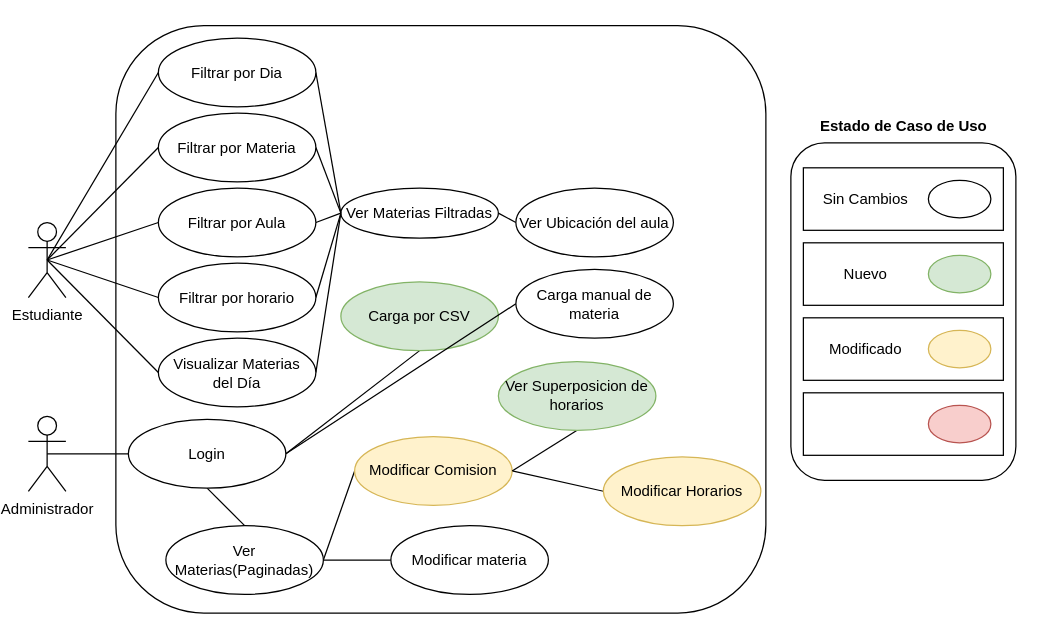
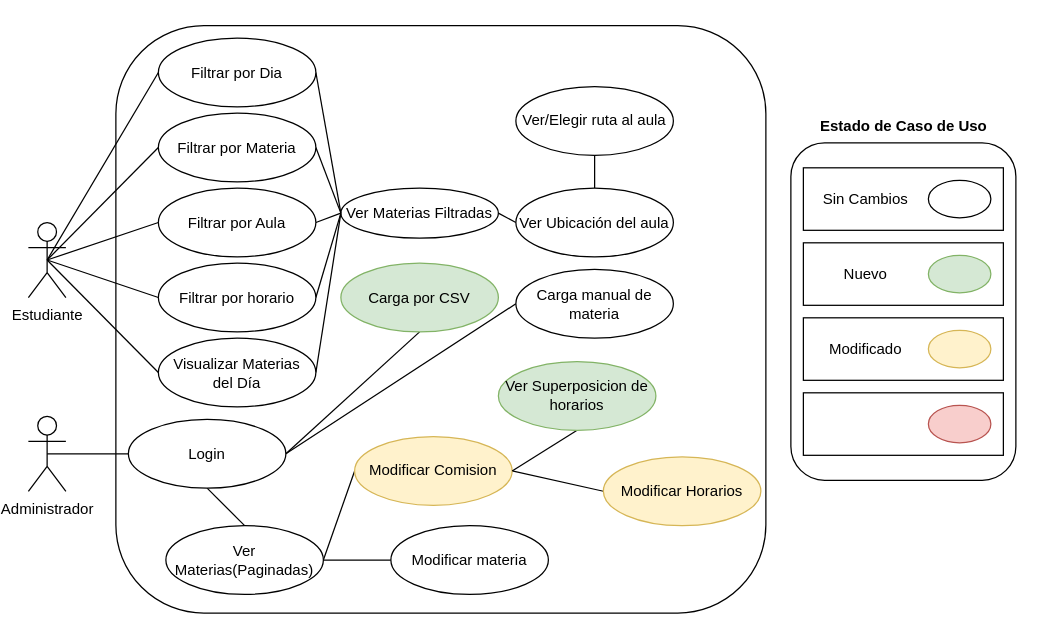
+ <mxCell id="46" value="Ver/Elegir ruta al aula" style="ellipse;whiteSpace=wrap;html=1;" parent="1" vertex="1"><mxGeometry x="410" y="68.75" width="126" height="55" as="geometry" /></mxCell>
+ <mxCell id="25" style="edgeStyle=none;rounded=0;orthogonalLoop=1;jettySize=auto;html=1;exitX=0.5;exitY=0;exitDx=0;exitDy=0;entryX=0.5;entryY=1;entryDx=0;entryDy=0;endArrow=none;endFill=0;" parent="1" source="26" target="46" edge="1"><mxGeometry relative="1" as="geometry" /></mxCell>
- <mxCell id="40" value="Carga por CSV" style="ellipse;whiteSpace=wrap;html=1;fillColor=#d5e8d4;strokeColor=#82b366;" parent="1" vertex="1"><mxGeometry x="270" y="225" width="126" height="55" as="geometry" /></mxCell>
+ <mxCell id="40" value="Carga por CSV" style="ellipse;whiteSpace=wrap;html=1;fillColor=#d5e8d4;strokeColor=#82b366;" parent="1" vertex="1"><mxGeometry x="270" y="210" width="126" height="55" as="geometry" /></mxCell>
